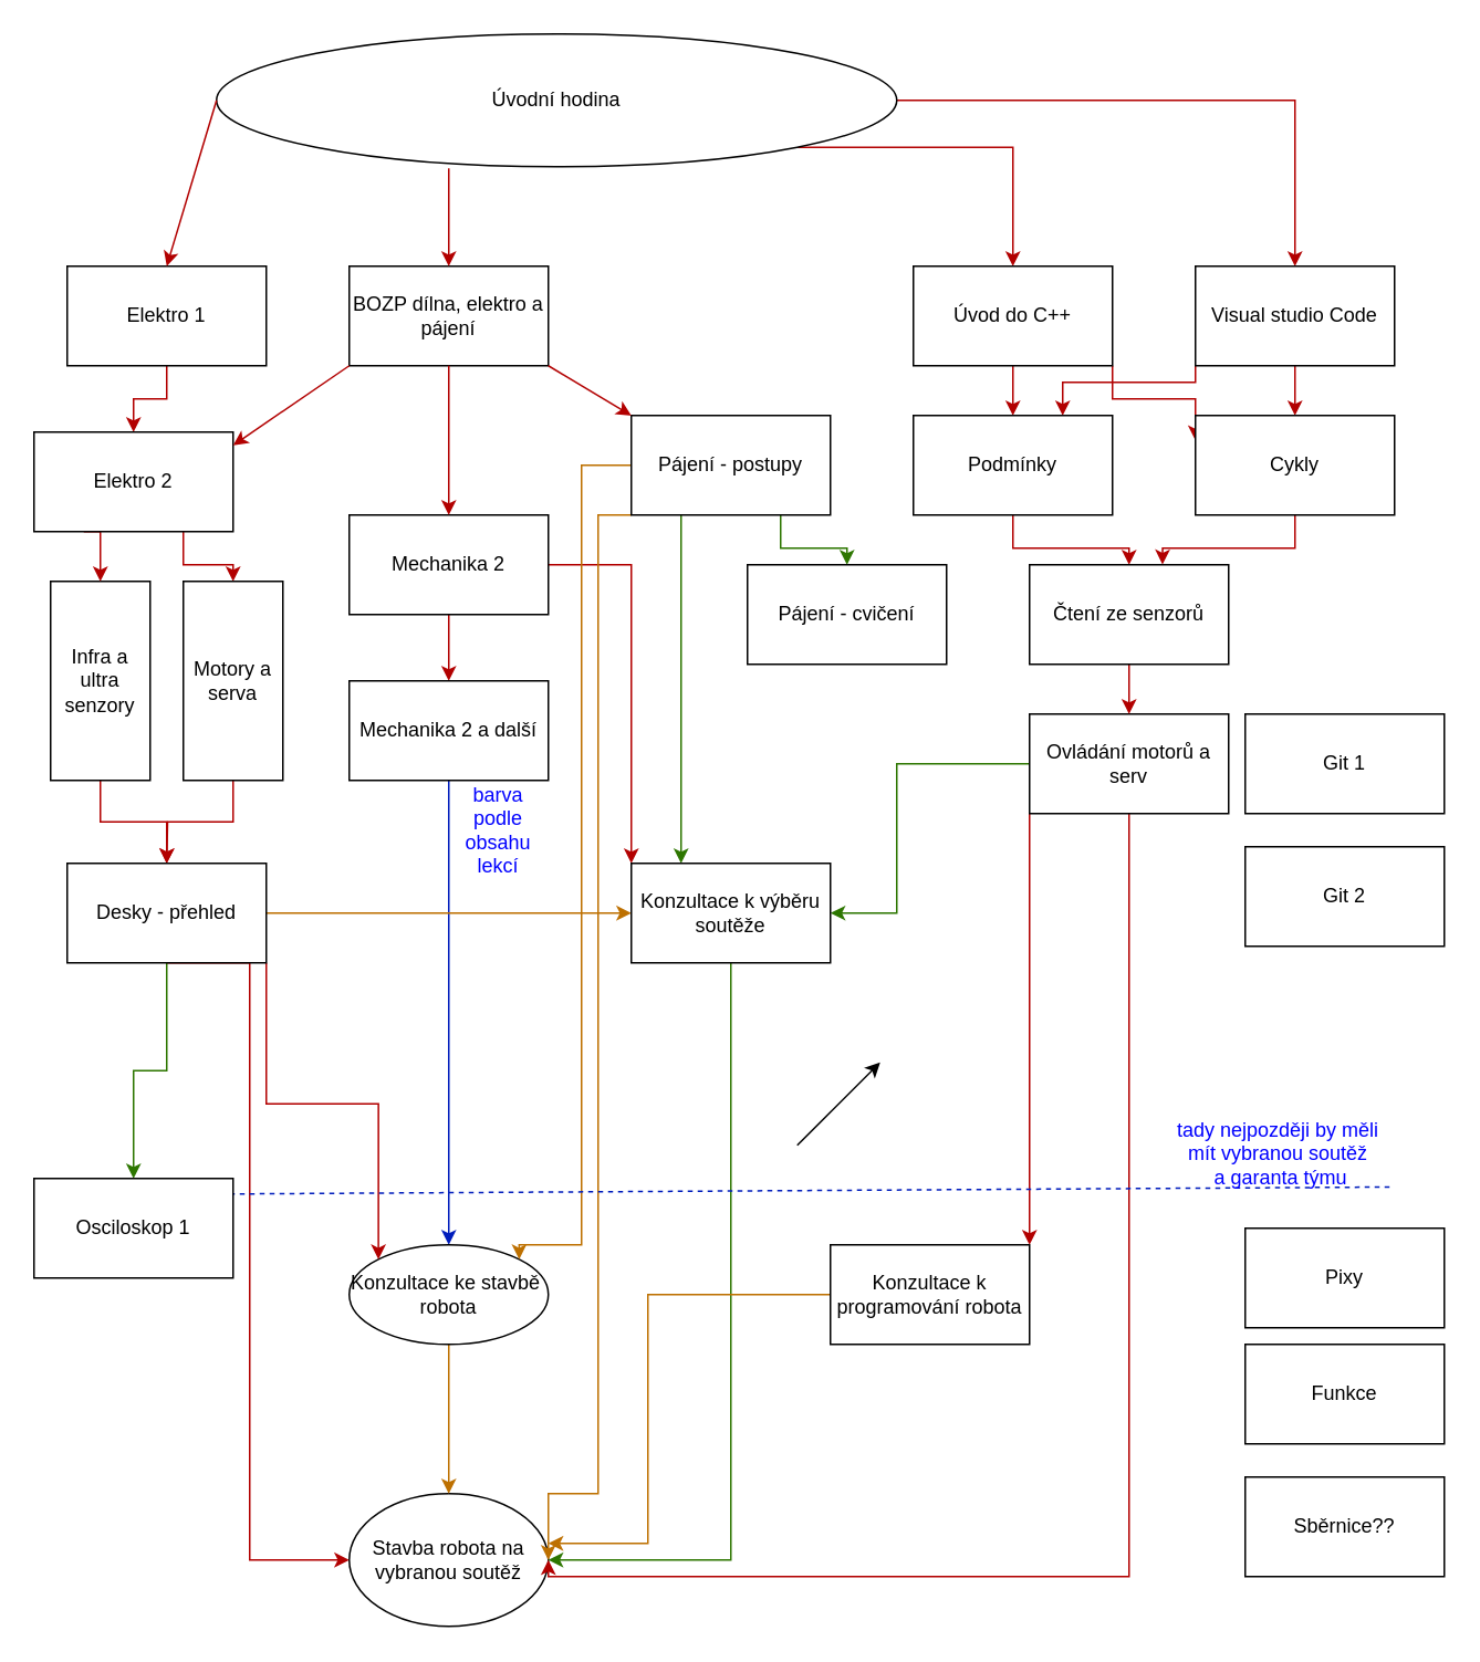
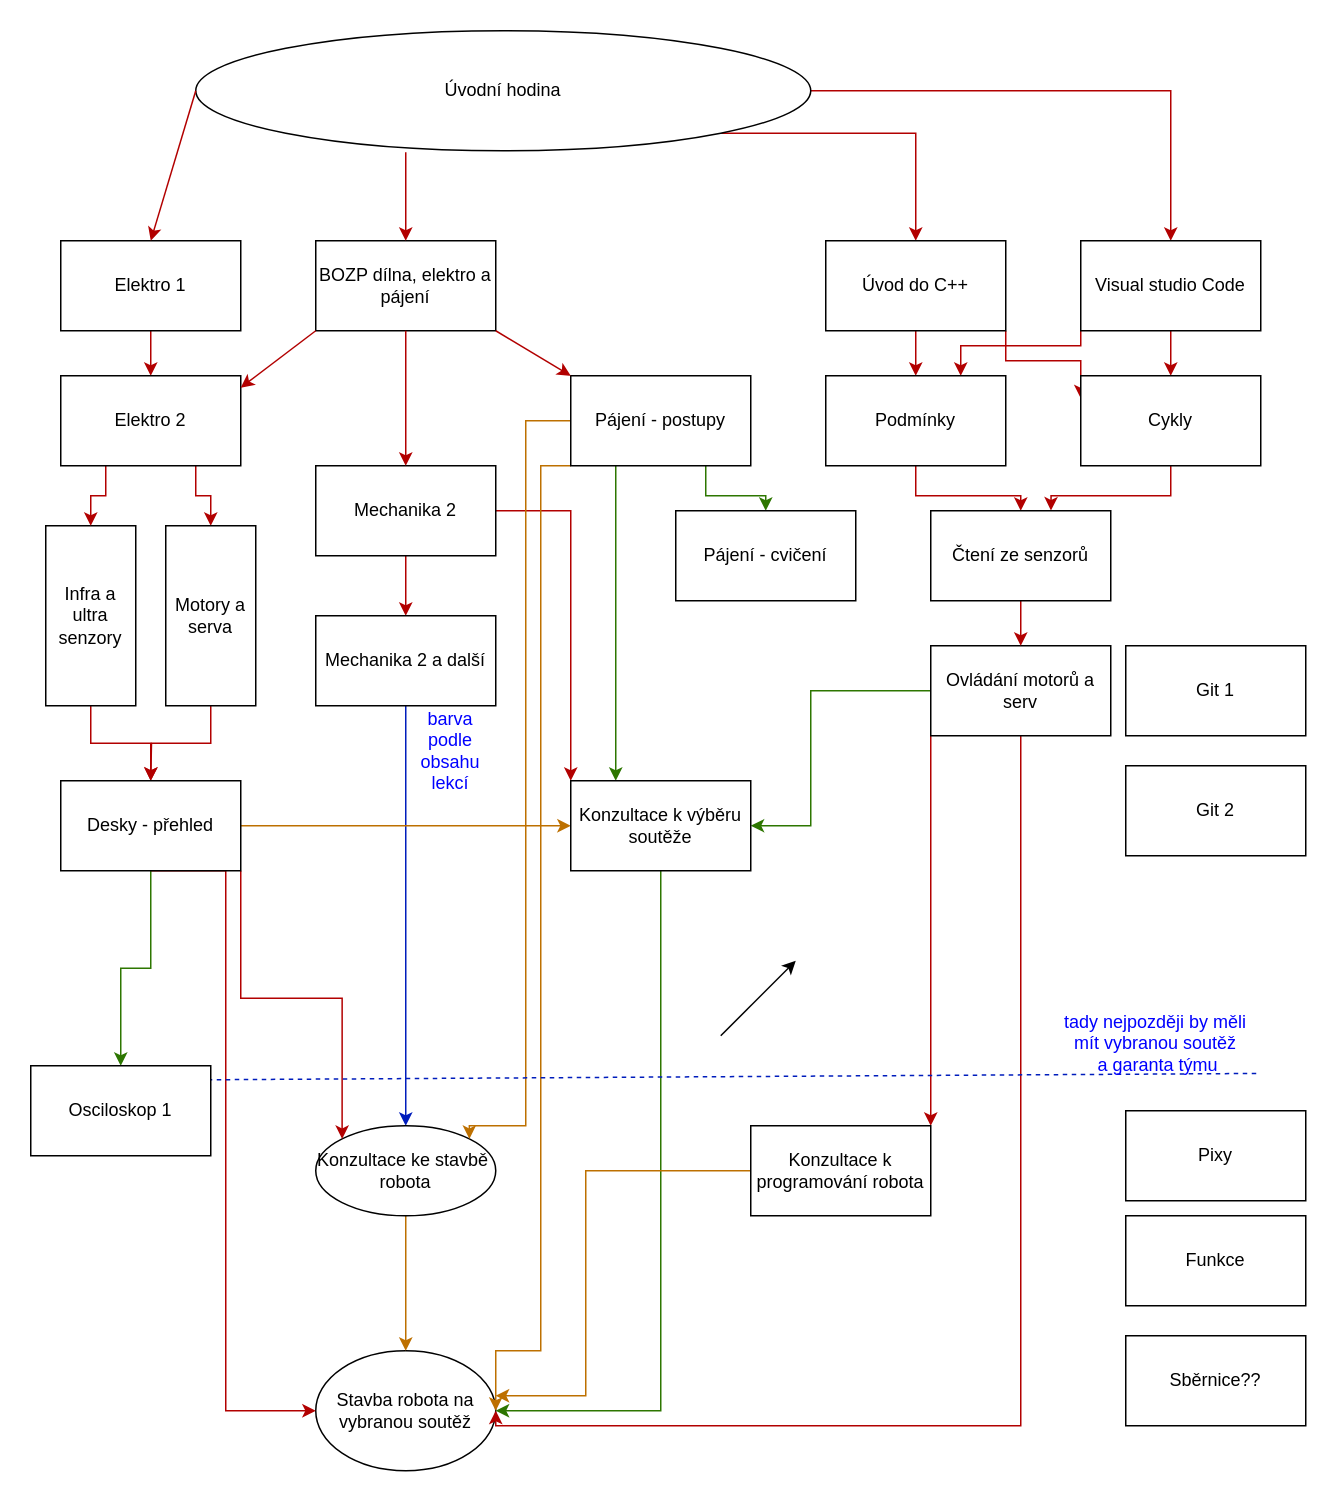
- <mxCell id="29" value="Elektro 2" style="rounded=0;whiteSpace=wrap;html=1;" parent="1" vertex="1"><mxGeometry x="20" y="260" width="120" height="60" as="geometry" /></mxCell>
+ <mxCell id="29" value="Elektro 2" style="rounded=0;whiteSpace=wrap;html=1;" parent="1" vertex="1"><mxGeometry x="40" y="250" width="120" height="60" as="geometry" /></mxCell>
